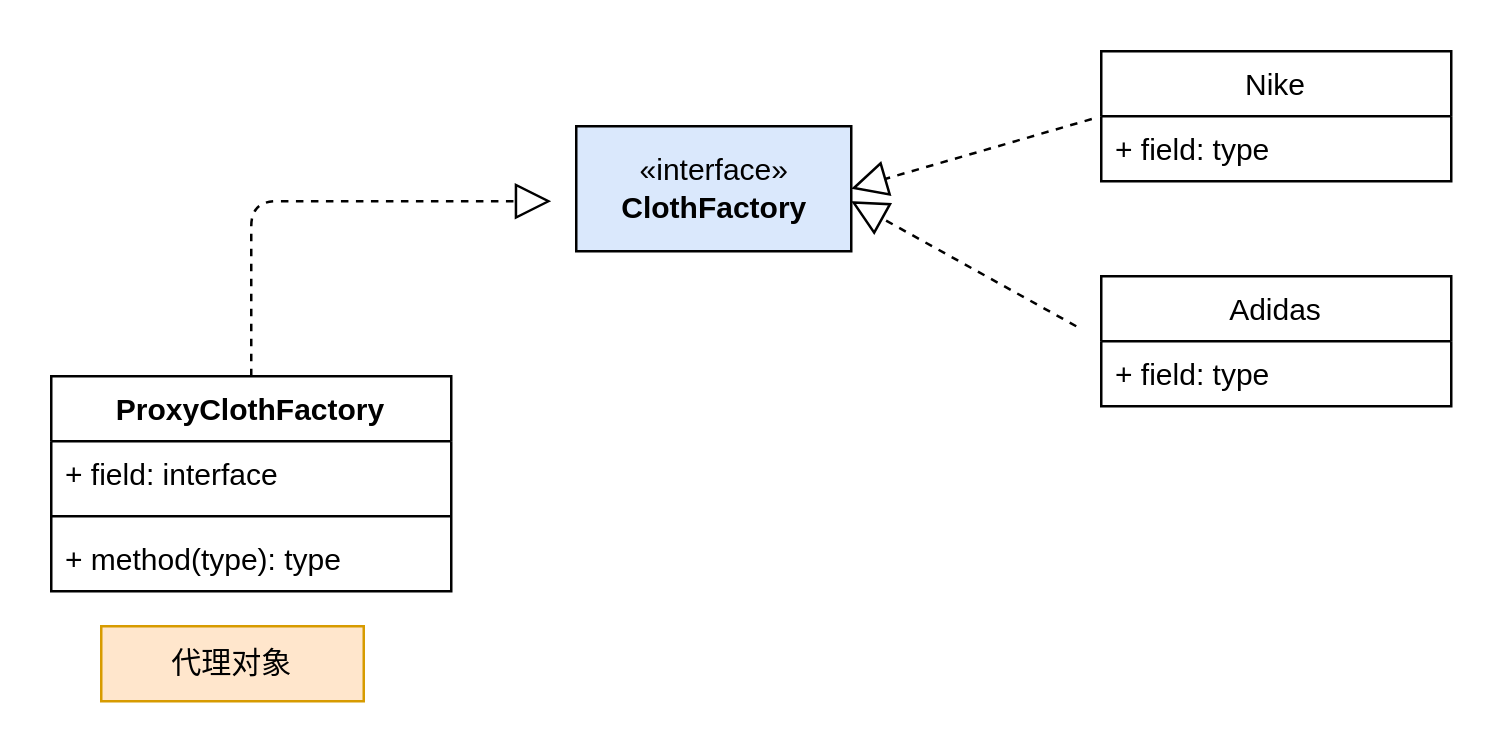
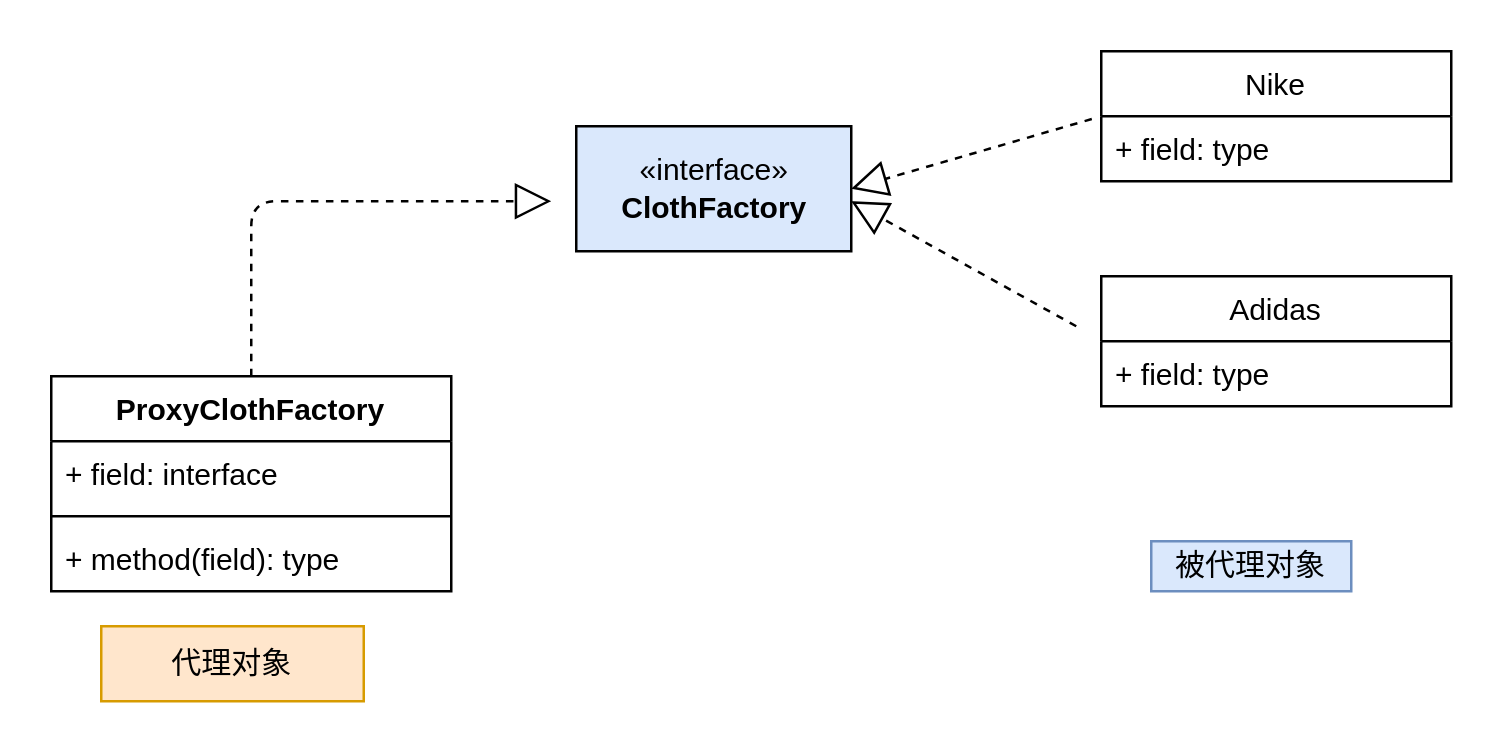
- <mxCell id="6" value="+ method(type): type" style="text;strokeColor=none;fillColor=none;align=left;verticalAlign=top;spacingLeft=4;spacingRight=4;overflow=hidden;rotatable=0;points=[[0,0.5],[1,0.5]];portConstraint=eastwest;" vertex="1" parent="3"><mxGeometry y="60" width="160" height="26" as="geometry" /></mxCell>
+ <mxCell id="6" value="+ method(field): type" style="text;strokeColor=none;fillColor=none;align=left;verticalAlign=top;spacingLeft=4;spacingRight=4;overflow=hidden;rotatable=0;points=[[0,0.5],[1,0.5]];portConstraint=eastwest;" vertex="1" parent="3"><mxGeometry y="60" width="160" height="26" as="geometry" /></mxCell>
+ <mxCell id="15" value="被代理对象" style="text;html=1;strokeColor=#6c8ebf;fillColor=#dae8fc;align=center;verticalAlign=middle;whiteSpace=wrap;rounded=0;" vertex="1" parent="1"><mxGeometry x="460" y="216" width="80" height="20" as="geometry" /></mxCell>
